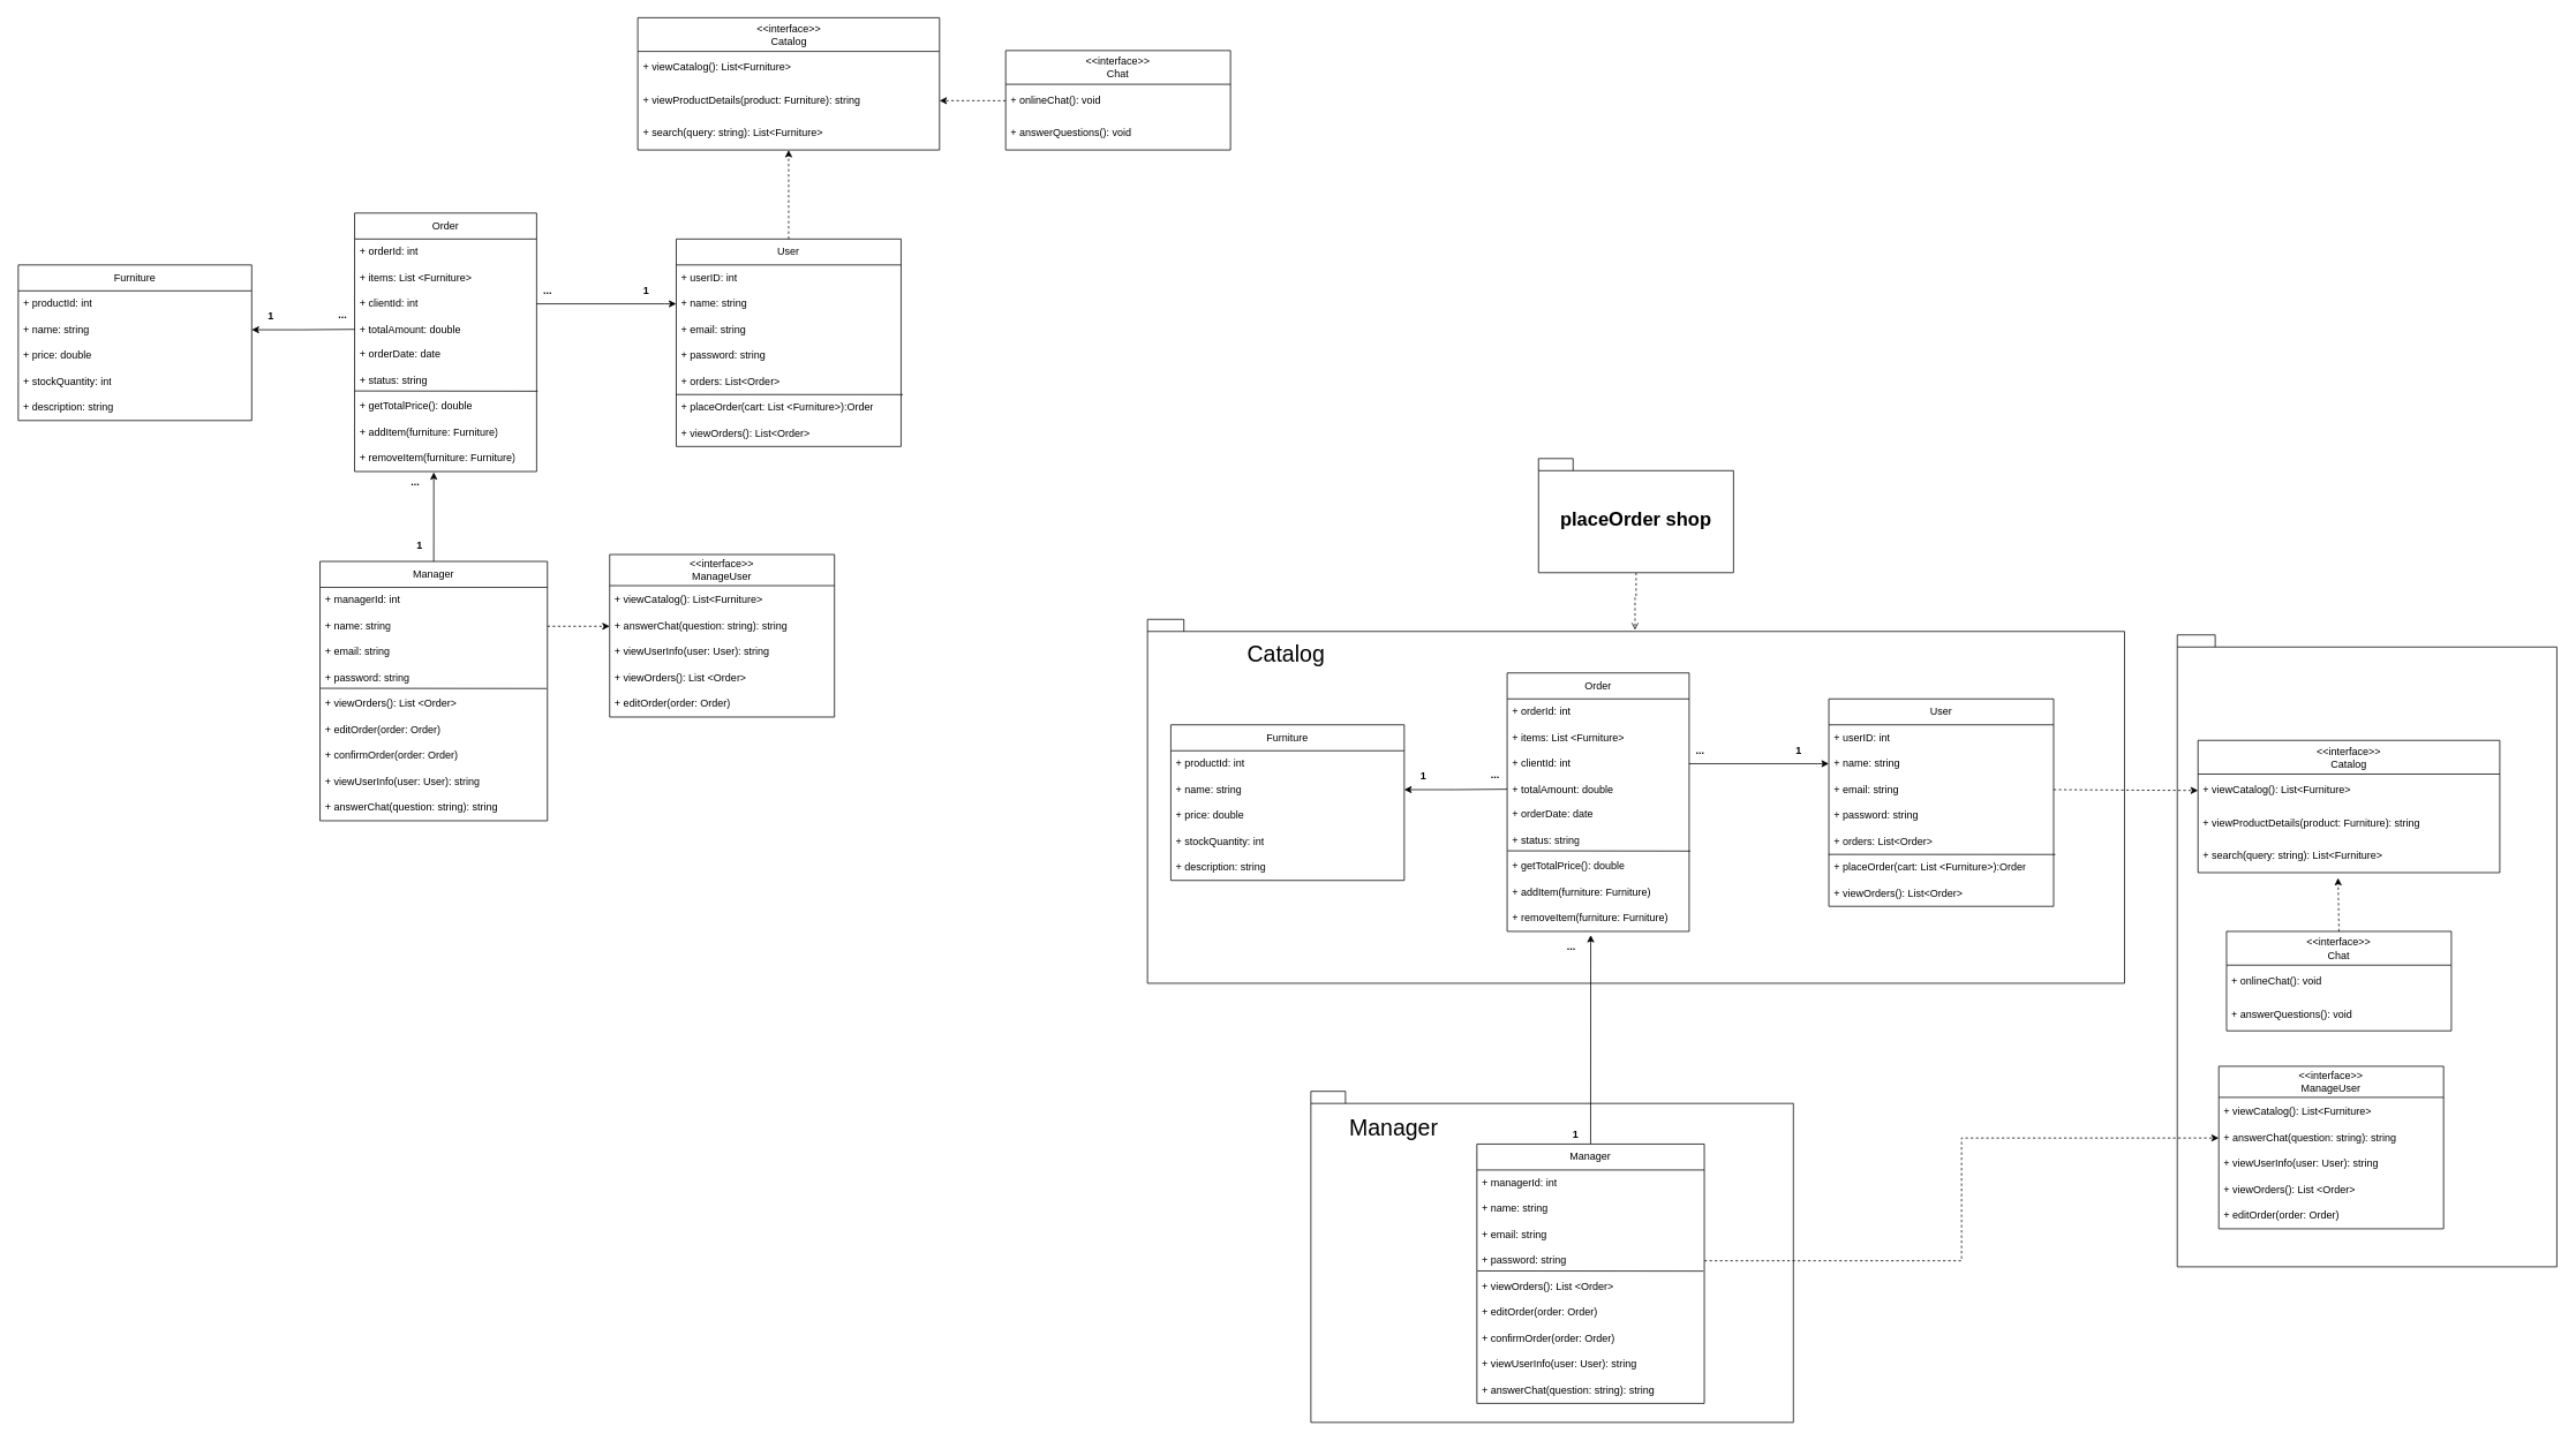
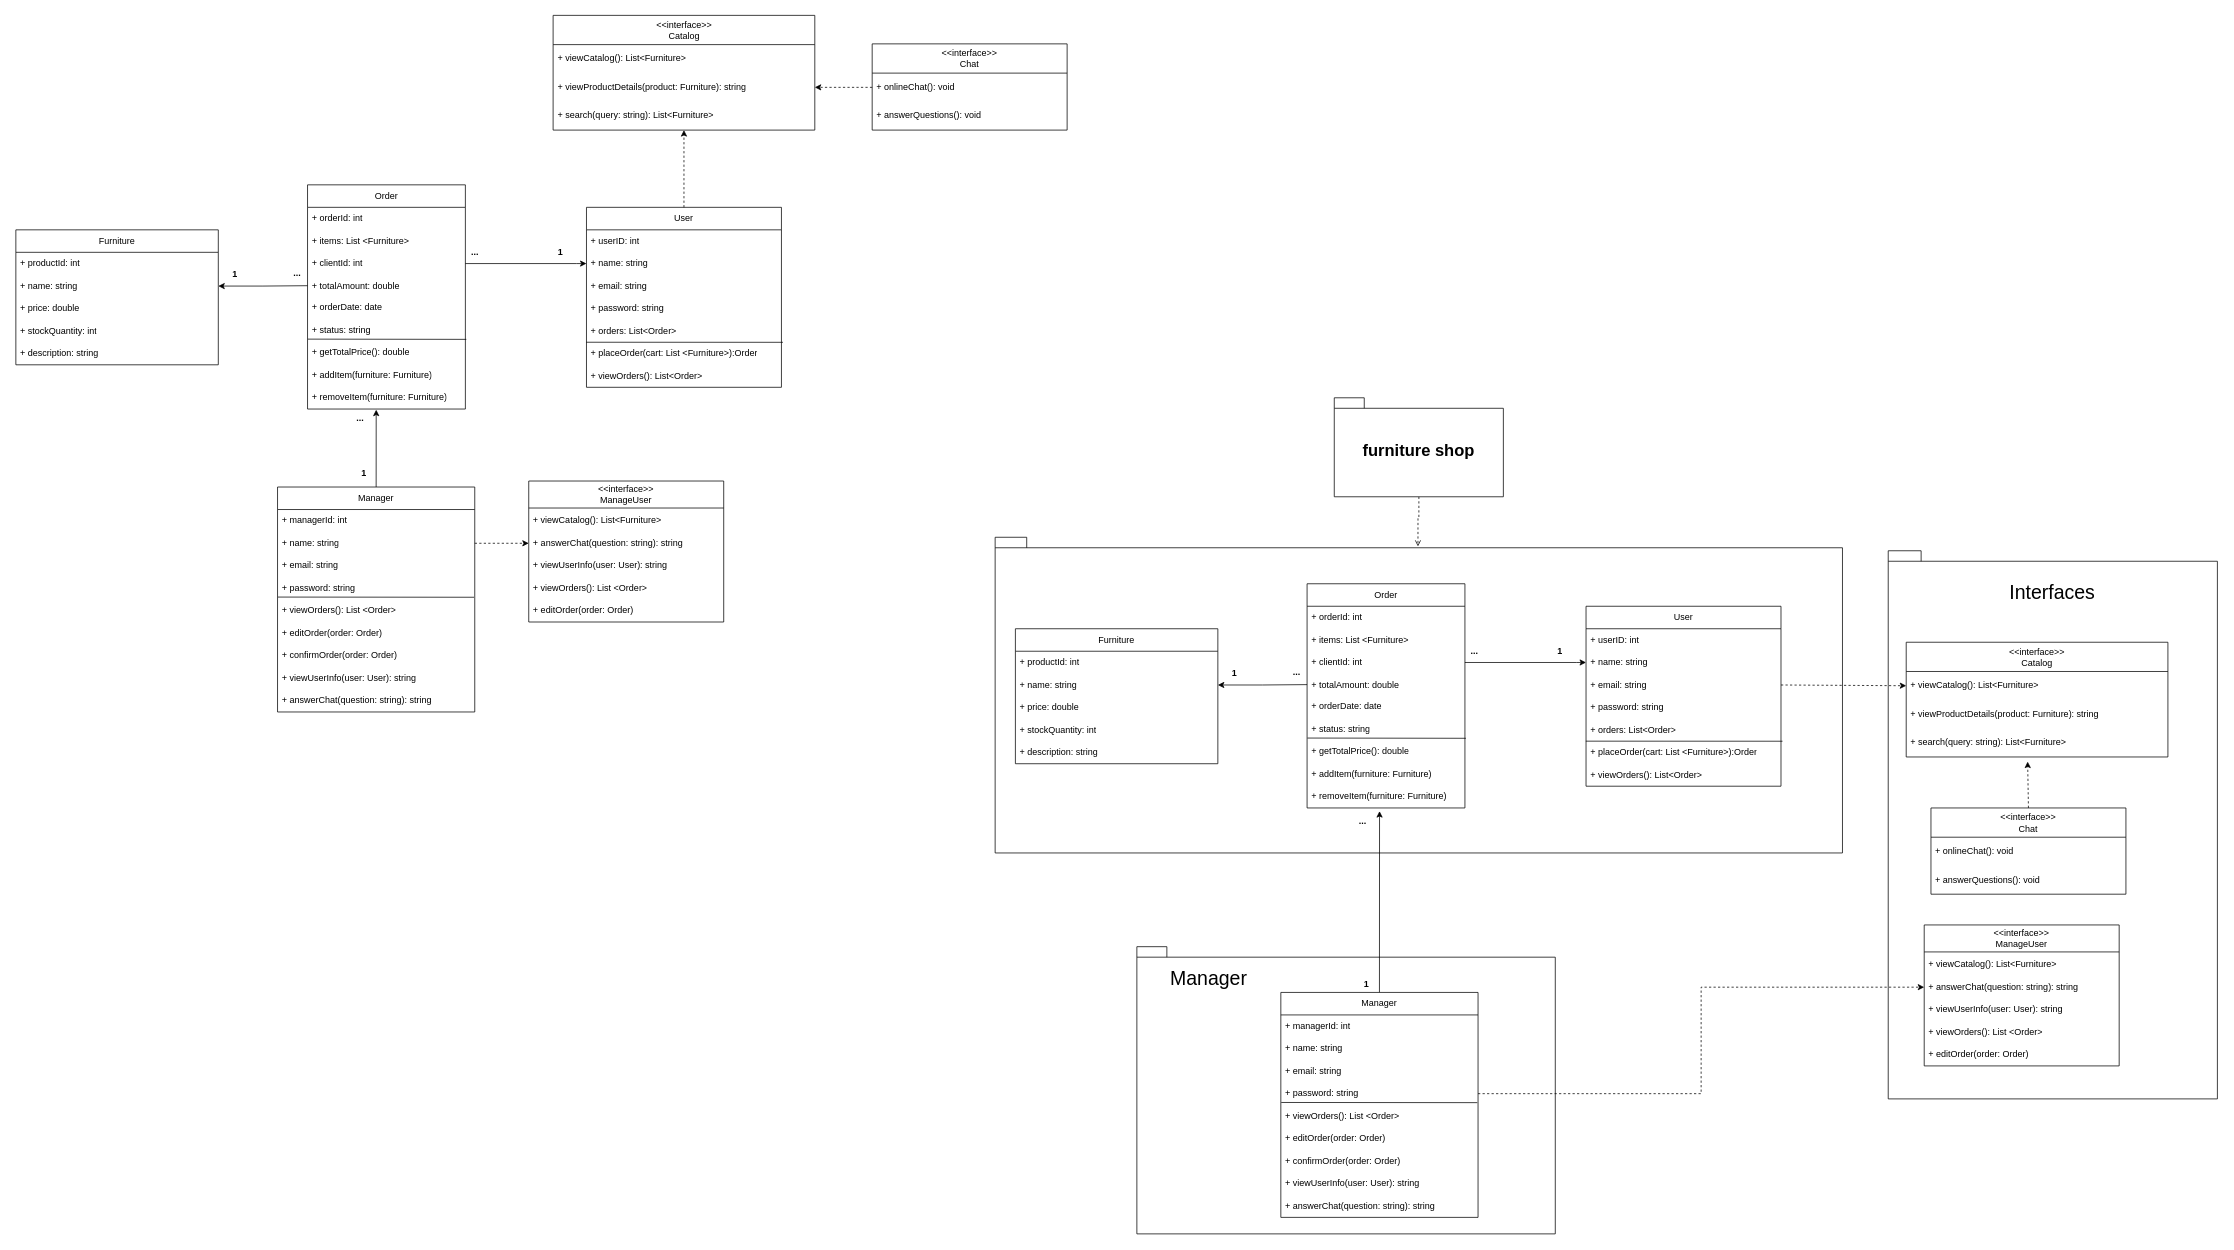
- <mxCell id="65" value="&lt;font style=&quot;font-size: 22px;&quot;&gt;placeOrder shop&lt;/font&gt;" style="shape=folder;fontStyle=1;spacingTop=10;tabWidth=40;tabHeight=14;tabPosition=left;html=1;whiteSpace=wrap;" parent="1" vertex="1"><mxGeometry x="1778.25" y="530" width="225.5" height="132" as="geometry" /></mxCell>
+ <mxCell id="65" value="&lt;font style=&quot;font-size: 22px;&quot;&gt;furniture shop&lt;/font&gt;" style="shape=folder;fontStyle=1;spacingTop=10;tabWidth=40;tabHeight=14;tabPosition=left;html=1;whiteSpace=wrap;" parent="1" vertex="1"><mxGeometry x="1778.25" y="530" width="225.5" height="132" as="geometry" /></mxCell>
- <mxCell id="67" value="&lt;font style=&quot;font-size: 26px;&quot;&gt;Catalog&lt;/font&gt;" style="text;html=1;strokeColor=none;fillColor=none;align=center;verticalAlign=middle;whiteSpace=wrap;rounded=0;" parent="1" vertex="1"><mxGeometry x="1416" y="741" width="141" height="30" as="geometry" /></mxCell>
+ <mxCell id="117" value="&lt;font style=&quot;font-size: 26px;&quot;&gt;Interfaces&lt;/font&gt;" style="text;html=1;strokeColor=none;fillColor=none;align=center;verticalAlign=middle;whiteSpace=wrap;rounded=0;" vertex="1" parent="1"><mxGeometry x="2665" y="775" width="142" height="30" as="geometry" /></mxCell>
